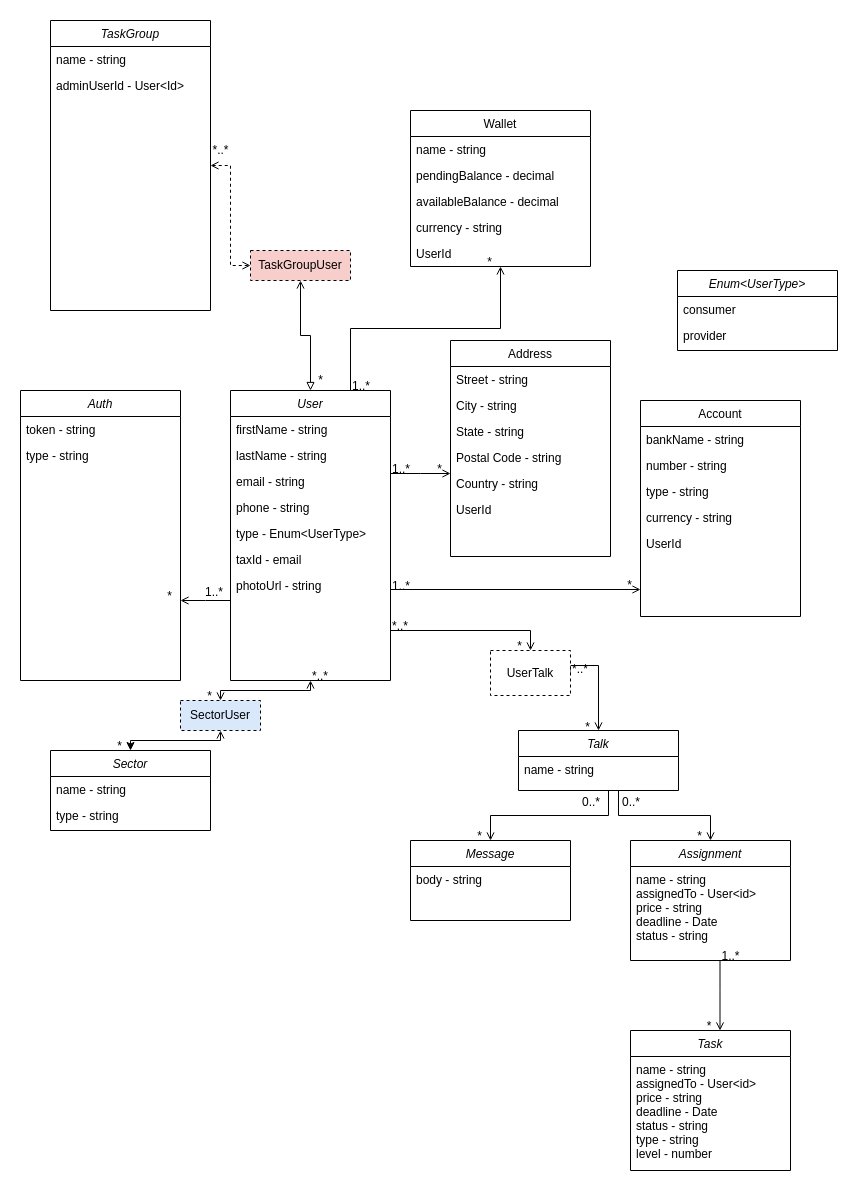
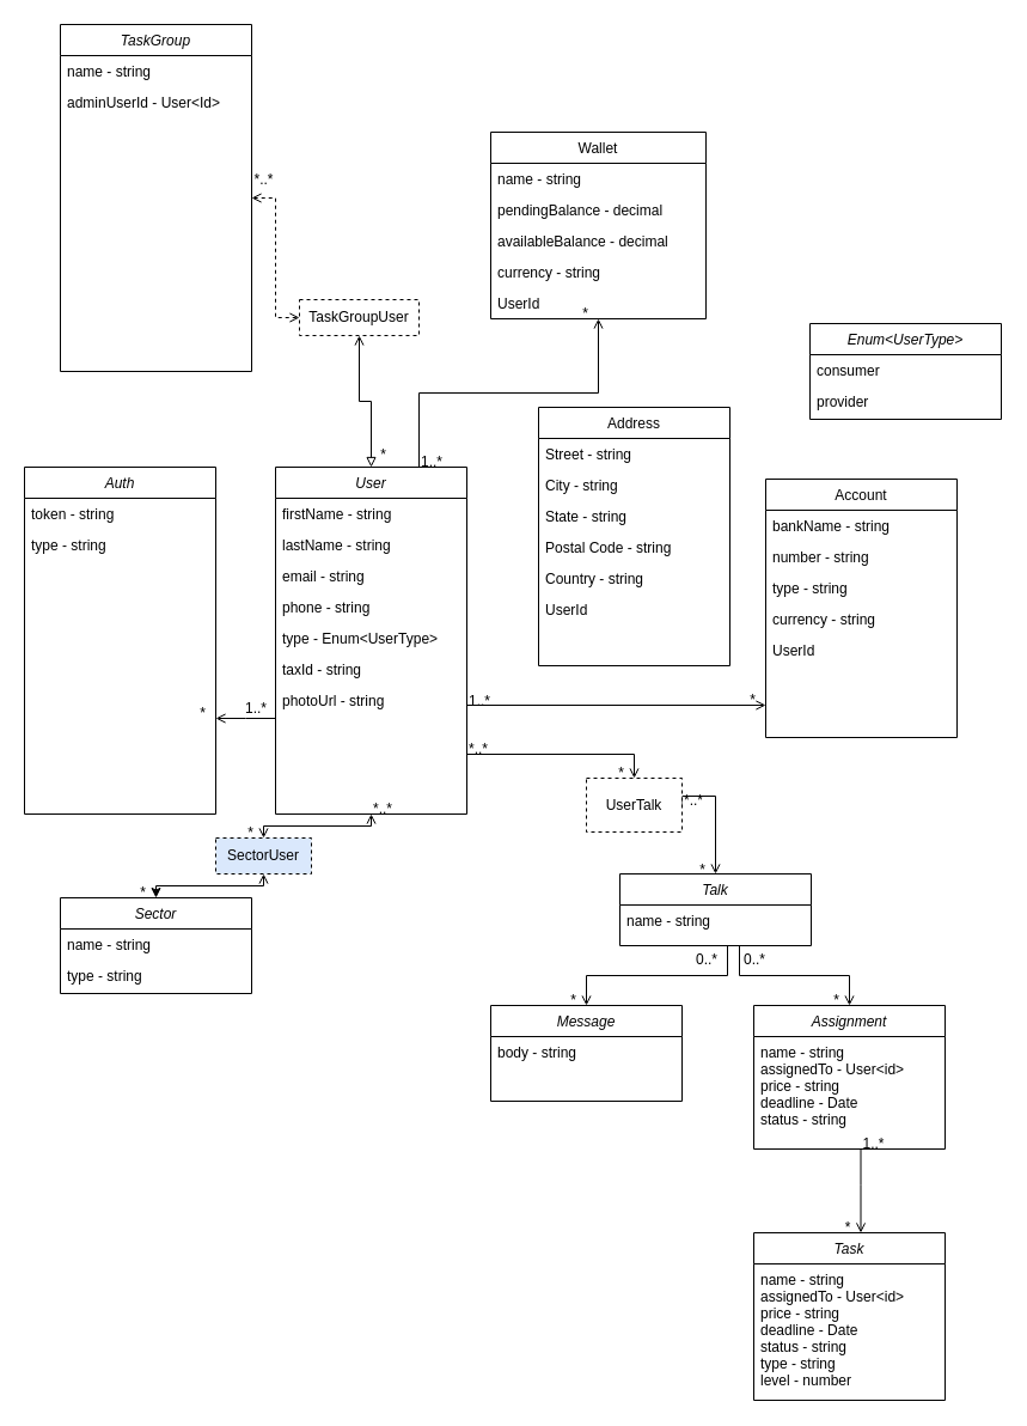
- <mxCell id="42" value="TaskGroupUser" style="rounded=0;whiteSpace=wrap;html=1;dashed=1;fillColor=#f8cecc;" vertex="1" parent="1"><mxGeometry x="250" y="250" width="100" height="30" as="geometry" /></mxCell>
+ <mxCell id="42" value="TaskGroupUser" style="rounded=0;whiteSpace=wrap;html=1;dashed=1;" vertex="1" parent="1"><mxGeometry x="250" y="250" width="100" height="30" as="geometry" /></mxCell>
- <mxCell id="17" value="" style="endArrow=open;shadow=0;strokeWidth=1;rounded=0;endFill=1;edgeStyle=elbowEdgeStyle;elbow=vertical;" parent="1" source="2" target="10" edge="1"><mxGeometry x="0.5" y="41" relative="1" as="geometry"><mxPoint x="390" y="462" as="sourcePoint" /><mxPoint x="550" y="462" as="targetPoint" /><mxPoint x="-40" y="32" as="offset" /></mxGeometry></mxCell>
- <mxCell id="18" value="1..*" style="resizable=0;align=left;verticalAlign=bottom;labelBackgroundColor=none;fontSize=12;" parent="17" connectable="0" vertex="1"><mxGeometry x="-1" relative="1" as="geometry"><mxPoint y="4" as="offset" /></mxGeometry></mxCell>
- <mxCell id="19" value="*" style="resizable=0;align=right;verticalAlign=bottom;labelBackgroundColor=none;fontSize=12;" parent="17" connectable="0" vertex="1"><mxGeometry x="1" relative="1" as="geometry"><mxPoint x="-7" y="4" as="offset" /></mxGeometry></mxCell>
- <mxCell id="8" value="taxId - email" style="text;align=left;verticalAlign=top;spacingLeft=4;spacingRight=4;overflow=hidden;rotatable=0;points=[[0,0.5],[1,0.5]];portConstraint=eastwest;rounded=0;shadow=0;html=0;" vertex="1" parent="2"><mxGeometry y="156" width="160" height="26" as="geometry" /></mxCell>
+ <mxCell id="8" value="taxId - string" style="text;align=left;verticalAlign=top;spacingLeft=4;spacingRight=4;overflow=hidden;rotatable=0;points=[[0,0.5],[1,0.5]];portConstraint=eastwest;rounded=0;shadow=0;html=0;" vertex="1" parent="2"><mxGeometry y="156" width="160" height="26" as="geometry" /></mxCell>
